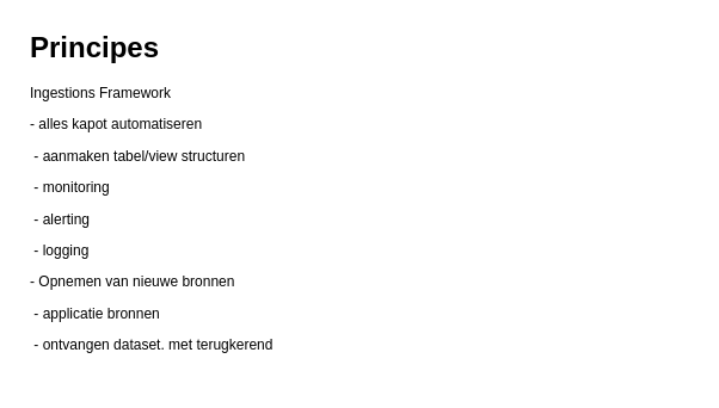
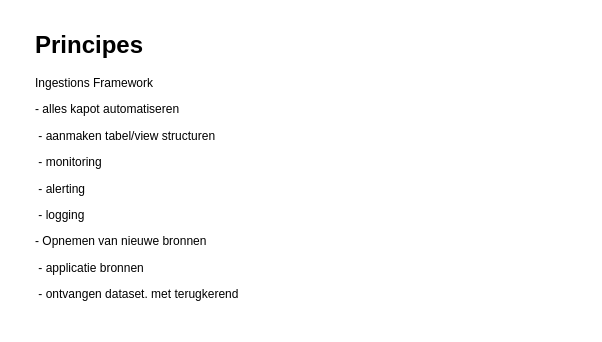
- <mxCell id="2" value="&lt;h1&gt;Principes&lt;/h1&gt;&lt;p&gt;Ingestions Framework&lt;/p&gt;&lt;p&gt;- alles kapot automatiseren&lt;/p&gt;&lt;p&gt;&lt;span style=&quot;white-space: pre;&quot;&gt; &lt;/span&gt;- aanmaken tabel/view structuren&lt;/p&gt;&lt;p&gt;&lt;span style=&quot;white-space: pre;&quot;&gt; &lt;/span&gt;- monitoring&lt;/p&gt;&lt;p&gt;&lt;span style=&quot;white-space: pre;&quot;&gt; &lt;/span&gt;- alerting&lt;/p&gt;&lt;p&gt;&lt;span style=&quot;white-space: pre;&quot;&gt; &lt;/span&gt;- logging&lt;/p&gt;&lt;p&gt;- Opnemen van nieuwe bronnen&lt;/p&gt;&lt;p&gt;&lt;span style=&quot;white-space: pre;&quot;&gt; &lt;/span&gt;- applicatie bronnen&lt;/p&gt;&lt;p&gt;&lt;span style=&quot;white-space: pre;&quot;&gt; &lt;/span&gt;- ontvangen dataset. met terugkerend&amp;nbsp;&lt;/p&gt;" style="text;html=1;strokeColor=none;fillColor=none;spacing=5;spacingTop=-20;whiteSpace=wrap;overflow=hidden;rounded=0;" parent="1" vertex="1"><mxGeometry x="20" y="20" width="560" height="300" as="geometry" /></mxCell>
+ <mxCell id="2" value="&lt;h1&gt;Principes&lt;/h1&gt;&lt;p&gt;Ingestions Framework&lt;/p&gt;&lt;p&gt;- alles kapot automatiseren&lt;/p&gt;&lt;p&gt;&lt;span style=&quot;white-space: pre;&quot;&gt; &lt;/span&gt;- aanmaken tabel/view structuren&lt;/p&gt;&lt;p&gt;&lt;span style=&quot;white-space: pre;&quot;&gt; &lt;/span&gt;- monitoring&lt;/p&gt;&lt;p&gt;&lt;span style=&quot;white-space: pre;&quot;&gt; &lt;/span&gt;- alerting&lt;/p&gt;&lt;p&gt;&lt;span style=&quot;white-space: pre;&quot;&gt; &lt;/span&gt;- logging&lt;/p&gt;&lt;p&gt;- Opnemen van nieuwe bronnen&lt;/p&gt;&lt;p&gt;&lt;span style=&quot;white-space: pre;&quot;&gt; &lt;/span&gt;- applicatie bronnen&lt;/p&gt;&lt;p&gt;&lt;span style=&quot;white-space: pre;&quot;&gt; &lt;/span&gt;- ontvangen dataset. met terugkerend&amp;nbsp;&lt;/p&gt;" style="text;html=1;strokeColor=none;fillColor=none;spacing=5;spacingTop=-20;whiteSpace=wrap;overflow=hidden;rounded=0;" parent="1" vertex="1"><mxGeometry x="30" y="25" width="560" height="300" as="geometry" /></mxCell>
